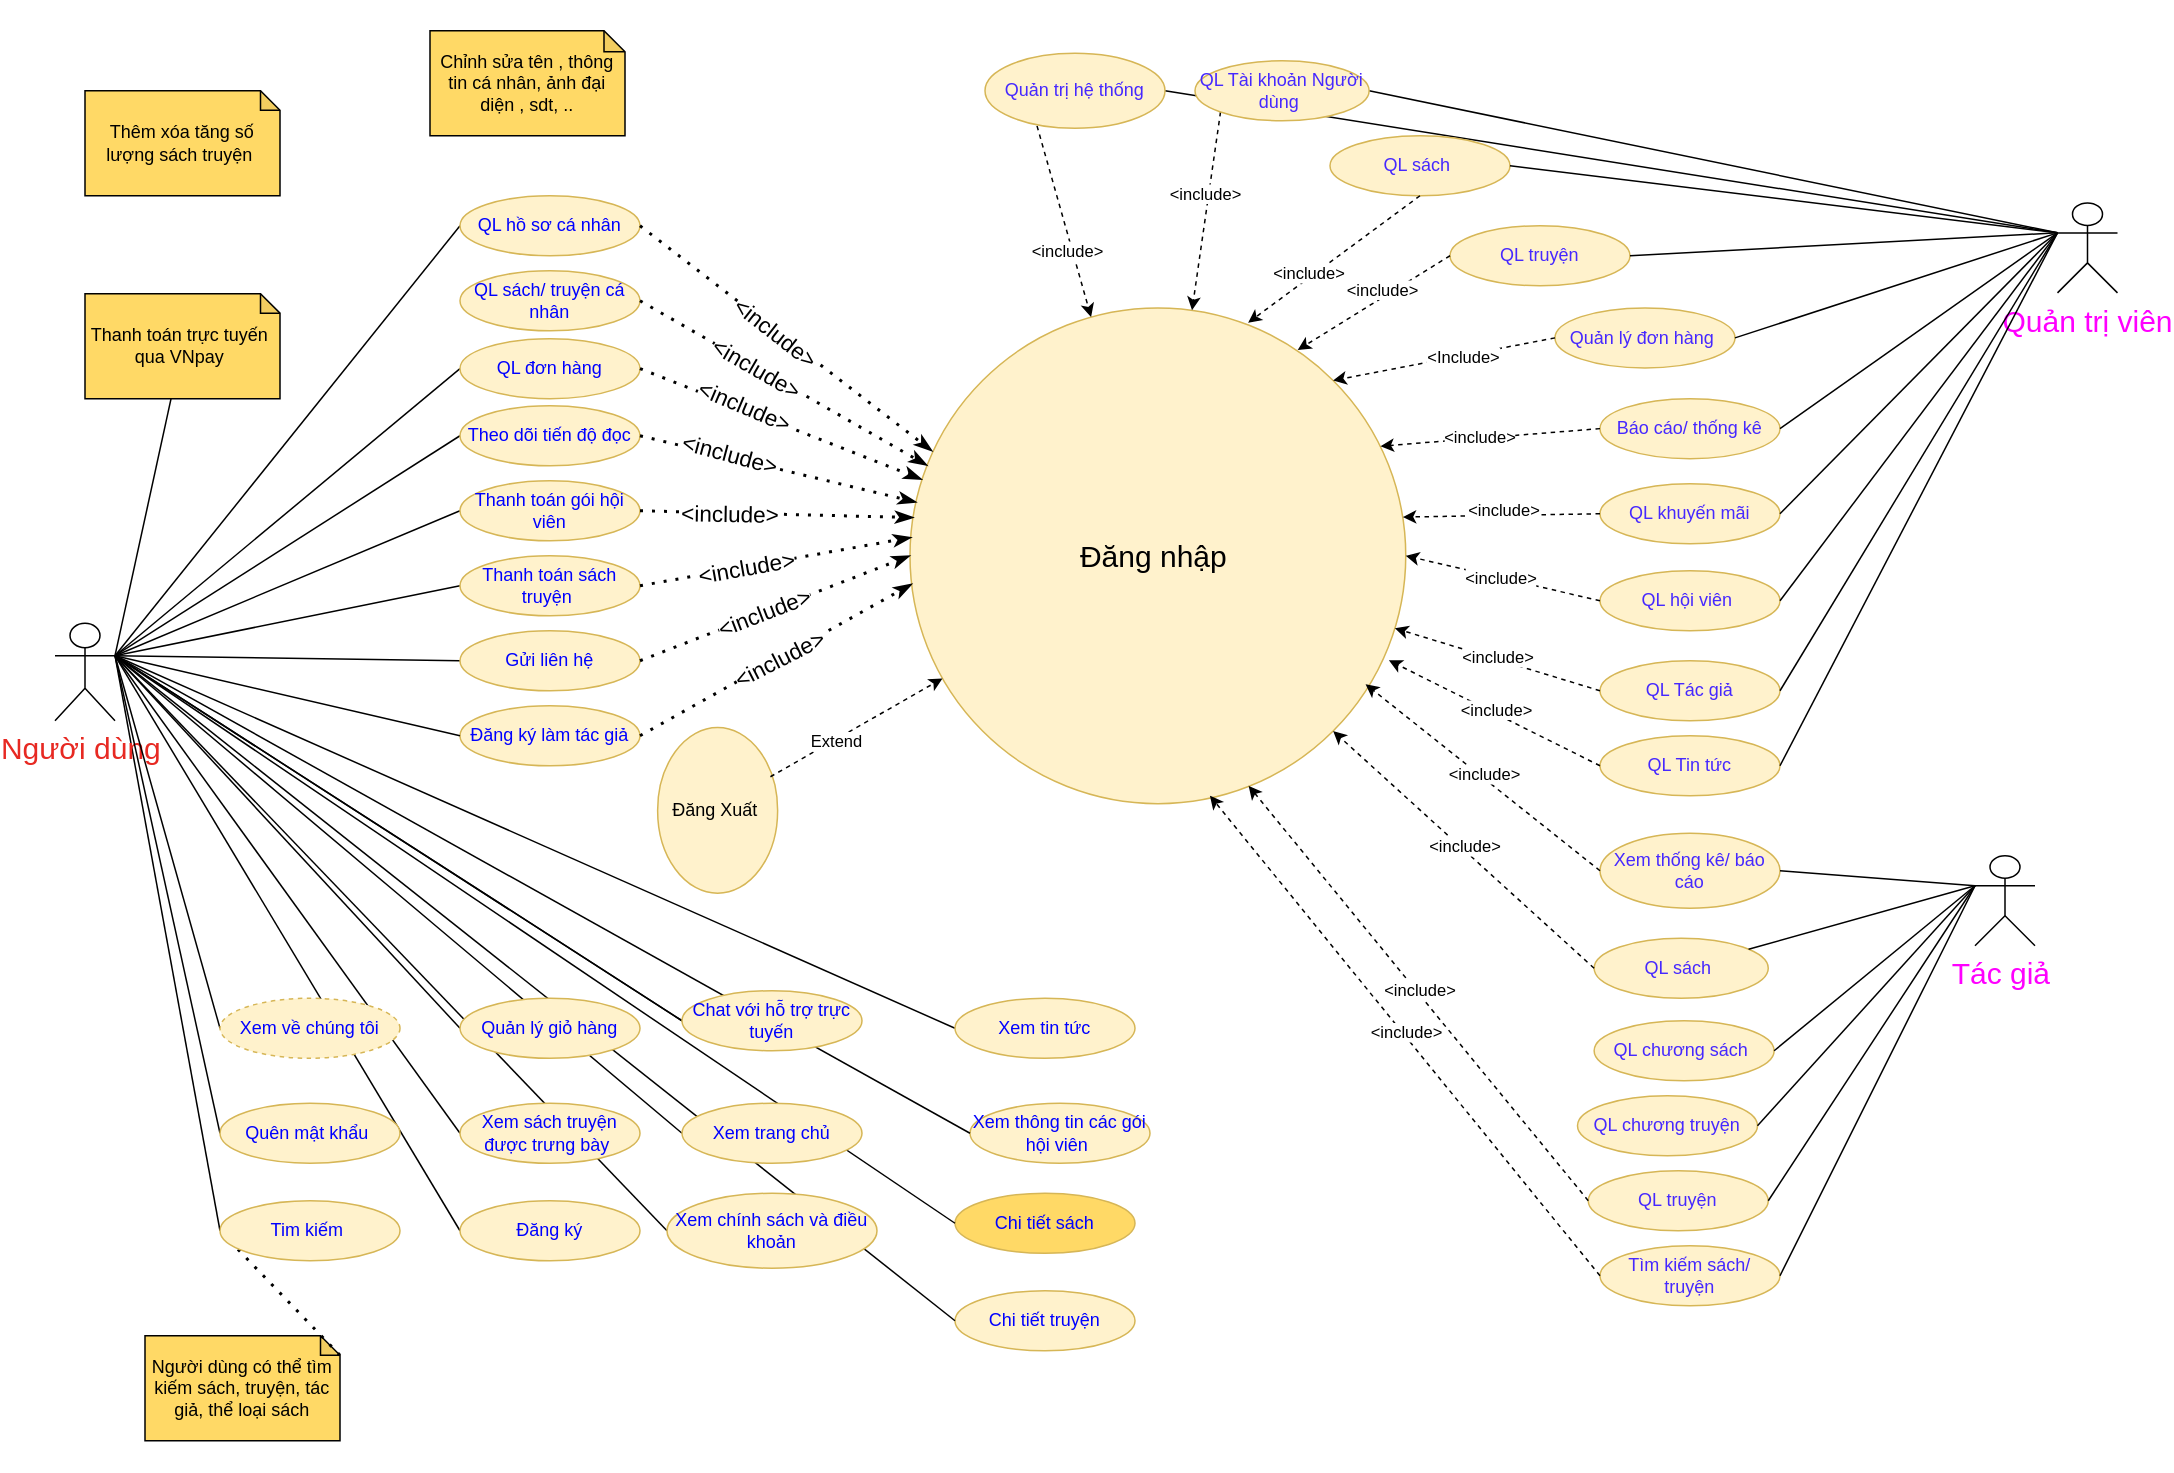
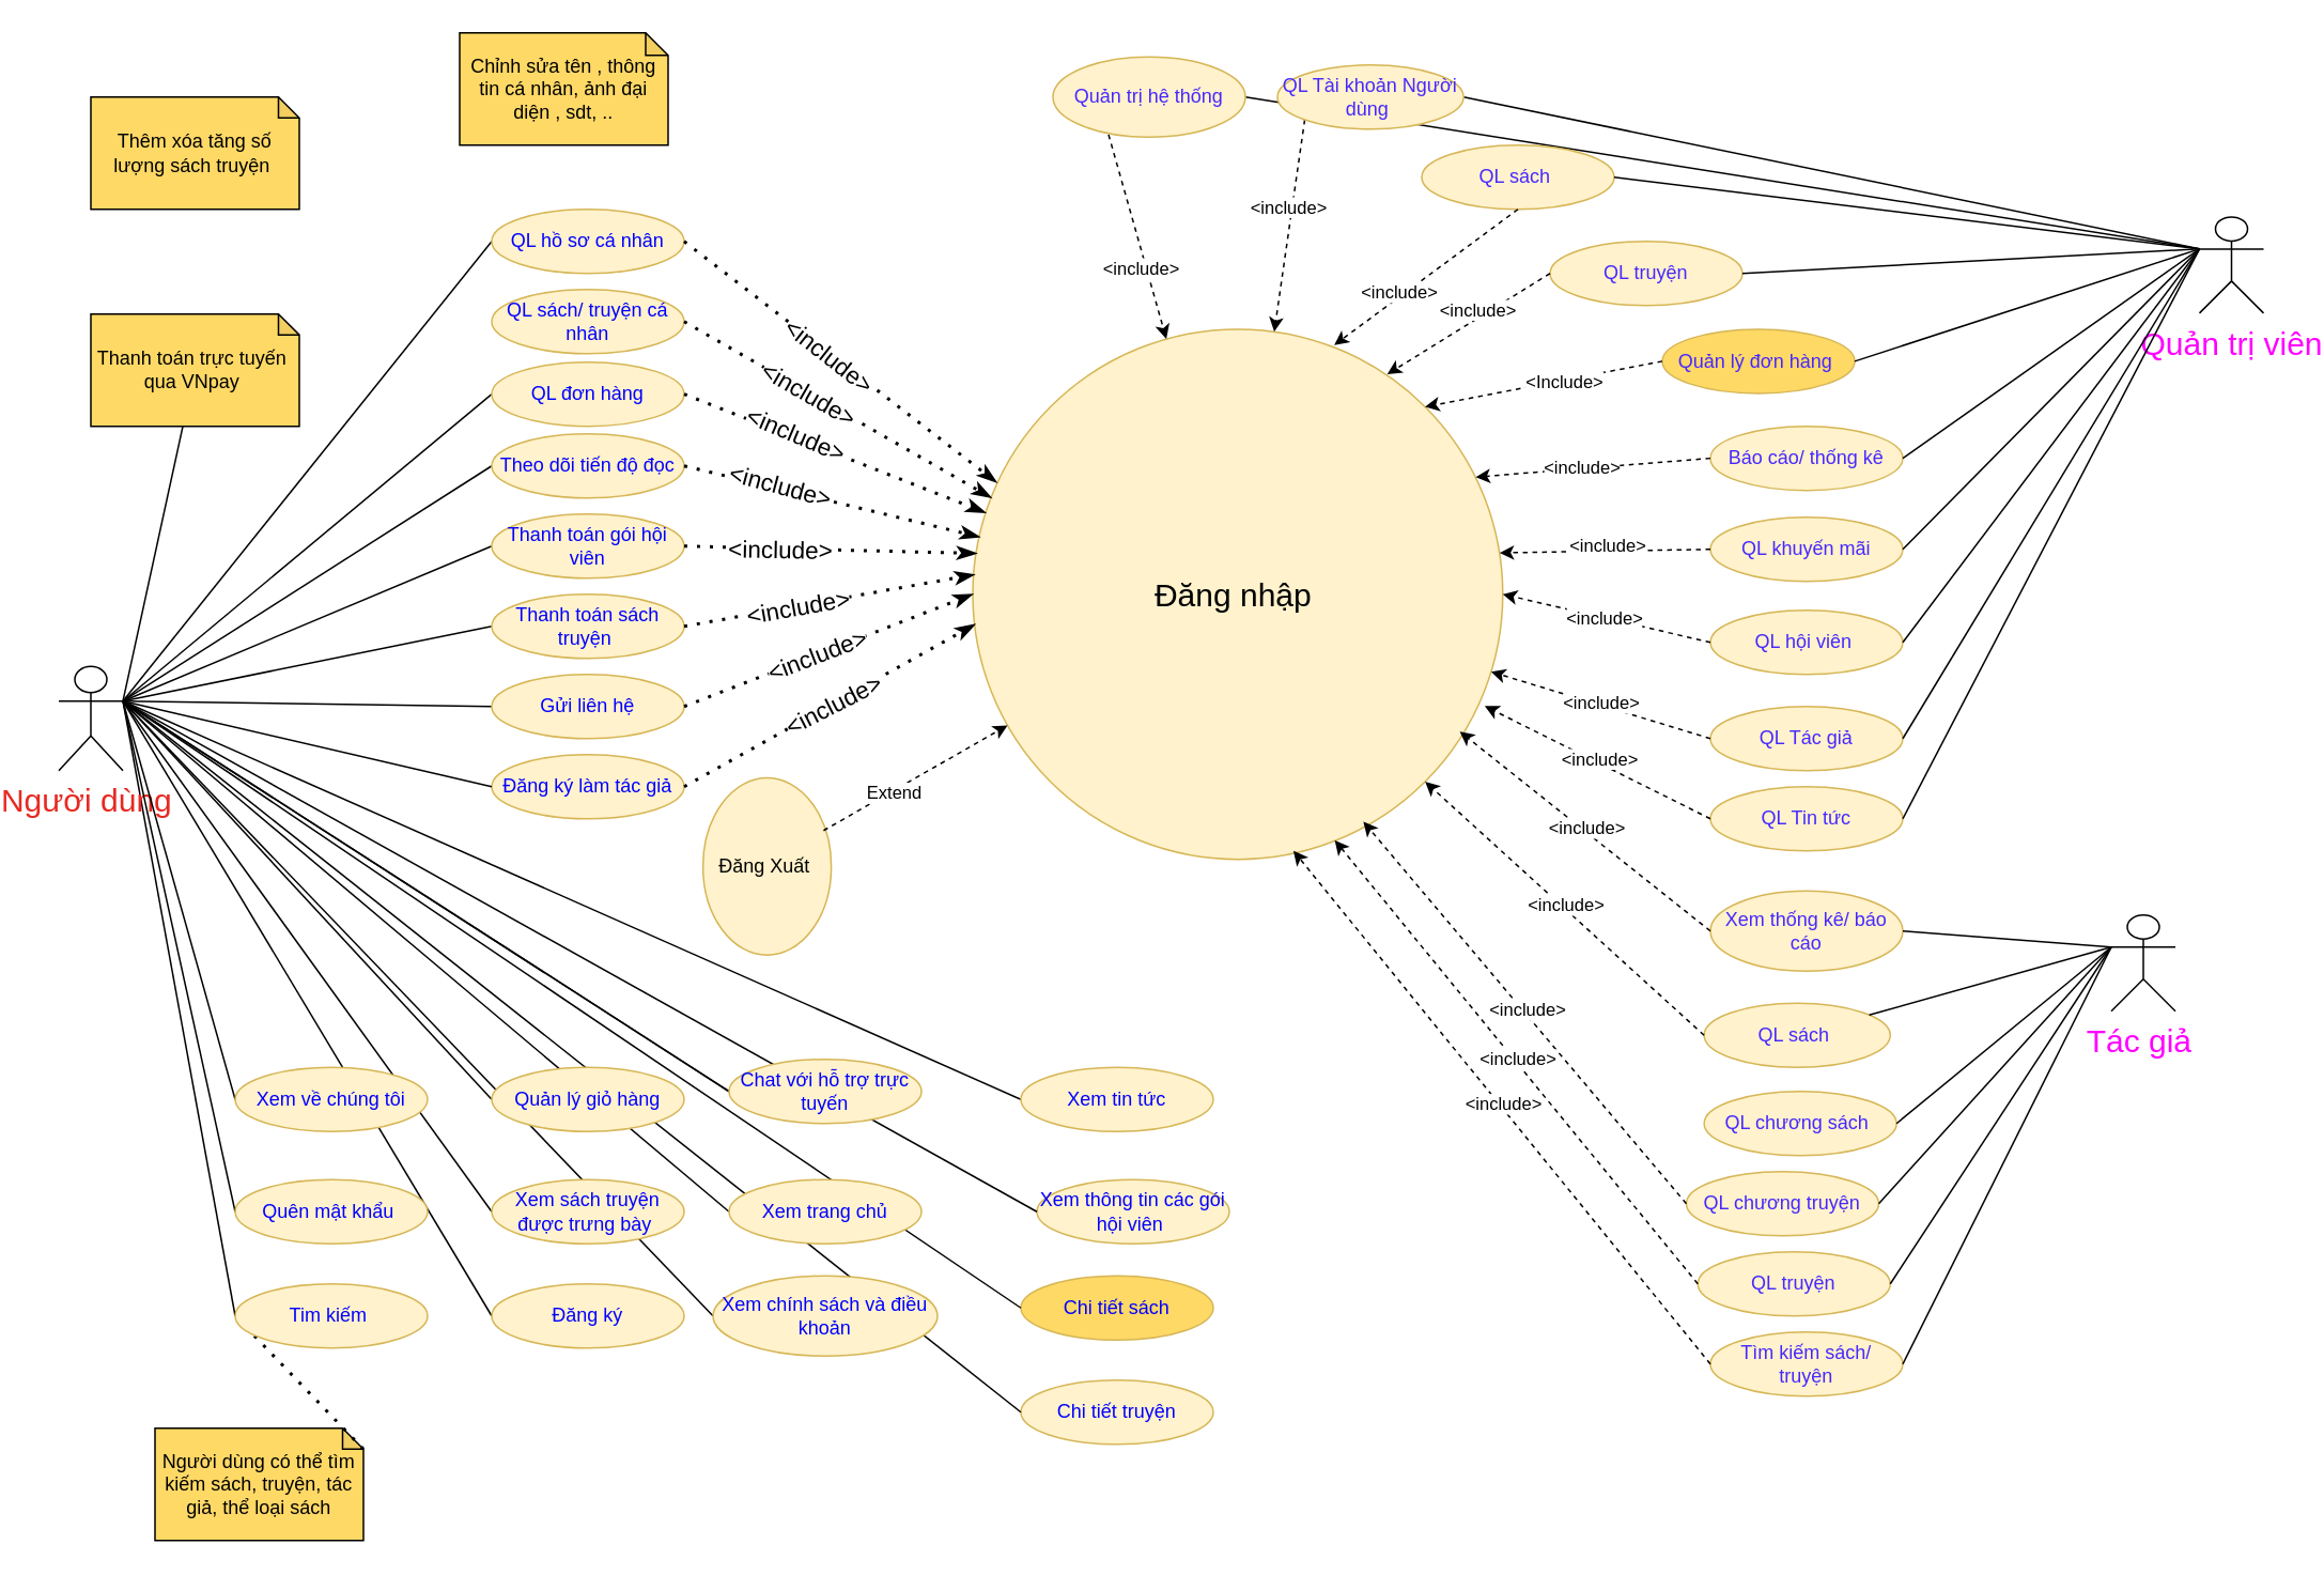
- <mxCell id="7" value="Quản lý đơn hàng&amp;nbsp;" style="ellipse;whiteSpace=wrap;html=1;fontSize=12;fillColor=#fff2cc;strokeColor=#d6b656;fontColor=#4628FF;" parent="1" vertex="1"><mxGeometry x="1020" y="204.75" width="120" height="40" as="geometry" /></mxCell>
+ <mxCell id="7" value="Quản lý đơn hàng&amp;nbsp;" style="ellipse;whiteSpace=wrap;html=1;fontSize=12;fillColor=#ffd966;strokeColor=#d6b656;fontColor=#4628FF;" parent="1" vertex="1"><mxGeometry x="1020" y="204.75" width="120" height="40" as="geometry" /></mxCell>
+ <mxCell id="112" value="" style="endArrow=classic;html=1;exitX=0;exitY=0.5;exitDx=0;exitDy=0;dashed=1;entryX=0.737;entryY=0.929;entryDx=0;entryDy=0;entryPerimeter=0;" parent="1" source="102" target="49" edge="1"><mxGeometry width="50" height="50" relative="1" as="geometry"><mxPoint x="1090" y="500" as="sourcePoint" /><mxPoint x="953" y="458" as="targetPoint" /><Array as="points" /></mxGeometry></mxCell>
+ <mxCell id="113" value="&amp;lt;include&amp;gt;" style="edgeLabel;html=1;align=center;verticalAlign=middle;resizable=0;points=[];" parent="112" vertex="1" connectable="0"><mxGeometry x="0.009" y="-2" relative="1" as="geometry"><mxPoint as="offset" /></mxGeometry></mxCell>
- <mxCell id="46" value="Xem về chúng tôi" style="ellipse;whiteSpace=wrap;html=1;fontSize=12;fillColor=#fff2cc;strokeColor=#d6b656;fontColor=#0000FF;dashed=1;" parent="1" vertex="1"><mxGeometry x="130" y="665" width="120" height="40" as="geometry" /></mxCell>
+ <mxCell id="46" value="Xem về chúng tôi" style="ellipse;whiteSpace=wrap;html=1;fontSize=12;fillColor=#fff2cc;strokeColor=#d6b656;fontColor=#0000FF;" parent="1" vertex="1"><mxGeometry x="130" y="665" width="120" height="40" as="geometry" /></mxCell>
